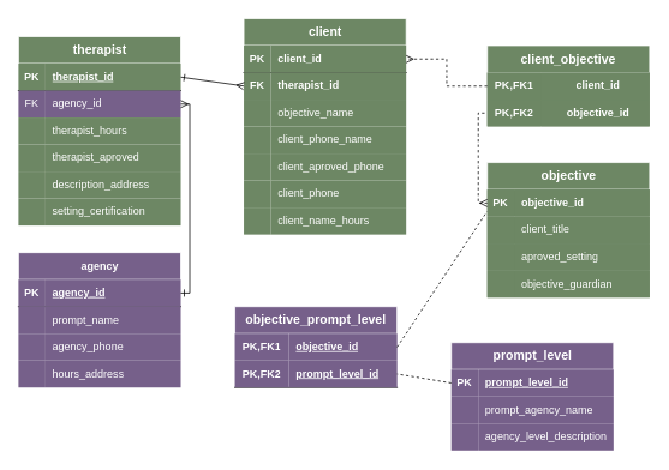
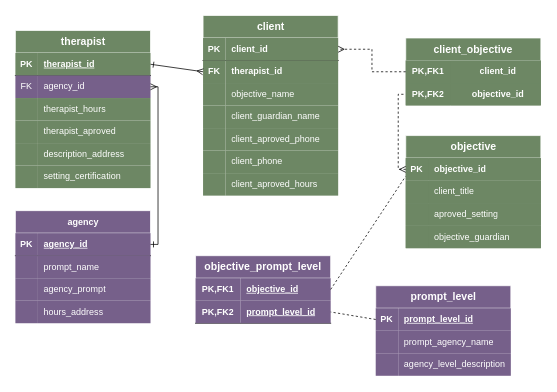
- <mxCell id="33" value="client_phone_name" style="shape=partialRectangle;connectable=0;fillColor=#6d8764;top=0;left=0;bottom=0;right=0;align=left;spacingLeft=6;overflow=hidden;whiteSpace=wrap;html=1;strokeColor=#FFFFFF;verticalAlign=middle;fontFamily=Helvetica;fontSize=12;fontColor=#ffffff;fontStyle=0;" parent="31" vertex="1"><mxGeometry x="30" width="150" height="30" as="geometry"><mxRectangle width="150" height="30" as="alternateBounds" /></mxGeometry></mxCell>
+ <mxCell id="33" value="client_guardian_name" style="shape=partialRectangle;connectable=0;fillColor=#6d8764;top=0;left=0;bottom=0;right=0;align=left;spacingLeft=6;overflow=hidden;whiteSpace=wrap;html=1;strokeColor=#FFFFFF;verticalAlign=middle;fontFamily=Helvetica;fontSize=12;fontColor=#ffffff;fontStyle=0;" parent="31" vertex="1"><mxGeometry x="30" width="150" height="30" as="geometry"><mxRectangle width="150" height="30" as="alternateBounds" /></mxGeometry></mxCell>
- <mxCell id="42" value="client_name_hours" style="shape=partialRectangle;connectable=0;fillColor=#6d8764;top=0;left=0;bottom=0;right=0;align=left;spacingLeft=6;overflow=hidden;whiteSpace=wrap;html=1;strokeColor=#FFFFFF;verticalAlign=middle;fontFamily=Helvetica;fontSize=12;fontColor=#ffffff;fontStyle=0;" parent="40" vertex="1"><mxGeometry x="30" width="150" height="30" as="geometry"><mxRectangle width="150" height="30" as="alternateBounds" /></mxGeometry></mxCell>
+ <mxCell id="42" value="client_aproved_hours" style="shape=partialRectangle;connectable=0;fillColor=#6d8764;top=0;left=0;bottom=0;right=0;align=left;spacingLeft=6;overflow=hidden;whiteSpace=wrap;html=1;strokeColor=#FFFFFF;verticalAlign=middle;fontFamily=Helvetica;fontSize=12;fontColor=#ffffff;fontStyle=0;" parent="40" vertex="1"><mxGeometry x="30" width="150" height="30" as="geometry"><mxRectangle width="150" height="30" as="alternateBounds" /></mxGeometry></mxCell>
- <mxCell id="95" value="agency_phone" style="shape=partialRectangle;connectable=0;fillColor=#76608a;top=0;left=0;bottom=0;right=0;align=left;spacingLeft=6;overflow=hidden;whiteSpace=wrap;html=1;fontColor=#ffffff;strokeColor=#FFFFFF;" parent="93" vertex="1"><mxGeometry x="30" width="150" height="30" as="geometry"><mxRectangle width="150" height="30" as="alternateBounds" /></mxGeometry></mxCell>
+ <mxCell id="95" value="agency_prompt" style="shape=partialRectangle;connectable=0;fillColor=#76608a;top=0;left=0;bottom=0;right=0;align=left;spacingLeft=6;overflow=hidden;whiteSpace=wrap;html=1;fontColor=#ffffff;strokeColor=#FFFFFF;" parent="93" vertex="1"><mxGeometry x="30" width="150" height="30" as="geometry"><mxRectangle width="150" height="30" as="alternateBounds" /></mxGeometry></mxCell>
